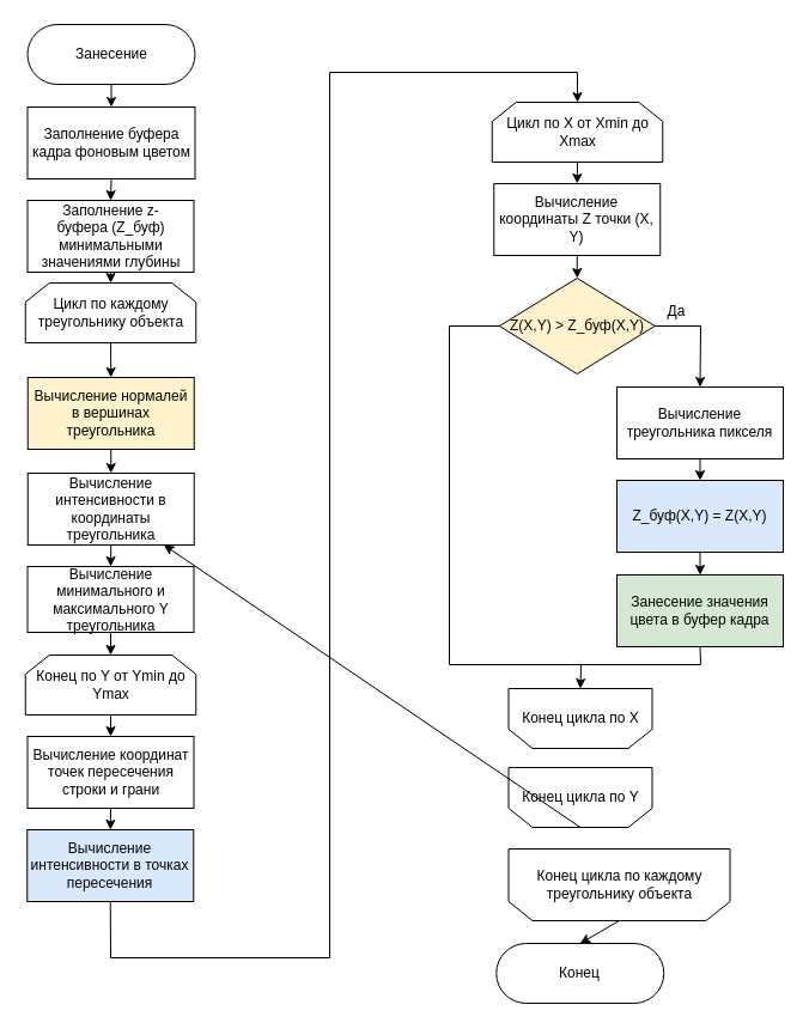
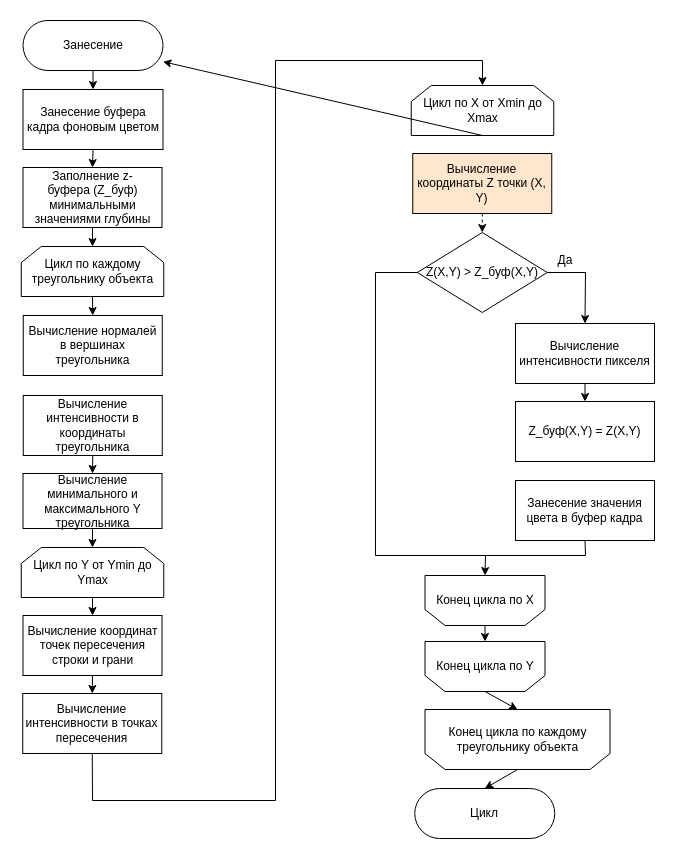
- <mxCell id="3" value="Заполнение буфера кадра фоновым цветом" style="rounded=0;whiteSpace=wrap;html=1;" parent="1" vertex="1"><mxGeometry x="22.5" y="89" width="140" height="60" as="geometry" /></mxCell>
+ <mxCell id="3" value="Занесение буфера кадра фоновым цветом" style="rounded=0;whiteSpace=wrap;html=1;" parent="1" vertex="1"><mxGeometry x="22.5" y="89" width="140" height="60" as="geometry" /></mxCell>
- <mxCell id="23" value="" style="endArrow=classic;html=1;rounded=0;exitX=0.5;exitY=1;exitDx=0;exitDy=0;entryX=0.5;entryY=0;entryDx=0;entryDy=0;" parent="1" source="21" target="22" edge="1"><mxGeometry width="50" height="50" relative="1" as="geometry"><mxPoint x="495" y="235" as="sourcePoint" /><mxPoint x="545" y="185" as="targetPoint" /></mxGeometry></mxCell>
+ <mxCell id="23" value="" style="endArrow=classic;html=1;rounded=0;exitX=0.5;exitY=1;exitDx=0;exitDy=0;" parent="1" source="21" target="2" edge="1"><mxGeometry width="50" height="50" relative="1" as="geometry"><mxPoint x="495" y="235" as="sourcePoint" /><mxPoint x="545" y="185" as="targetPoint" /></mxGeometry></mxCell>
- <mxCell id="22" value="Вычисление координаты Z точки (X, Y)" style="rounded=0;whiteSpace=wrap;html=1;" parent="1" vertex="1"><mxGeometry x="412.25" y="153" width="139" height="60" as="geometry" /></mxCell>
+ <mxCell id="22" value="Вычисление координаты Z точки (X, Y)" style="rounded=0;whiteSpace=wrap;html=1;fillColor=#ffe6cc;" parent="1" vertex="1"><mxGeometry x="412.25" y="153" width="139" height="60" as="geometry" /></mxCell>
- <mxCell id="26" value="" style="endArrow=classic;html=1;rounded=0;entryX=0.5;entryY=0;entryDx=0;entryDy=0;exitX=0.5;exitY=1;exitDx=0;exitDy=0;" parent="1" source="22" target="24" edge="1"><mxGeometry width="50" height="50" relative="1" as="geometry"><mxPoint x="625" y="195" as="sourcePoint" /><mxPoint x="481.75" y="229" as="targetPoint" /></mxGeometry></mxCell>
+ <mxCell id="26" value="" style="endArrow=classic;html=1;rounded=0;entryX=0.5;entryY=0;entryDx=0;entryDy=0;exitX=0.5;exitY=1;exitDx=0;exitDy=0;dashed=1;" parent="1" source="22" target="24" edge="1"><mxGeometry width="50" height="50" relative="1" as="geometry"><mxPoint x="625" y="195" as="sourcePoint" /><mxPoint x="481.75" y="229" as="targetPoint" /></mxGeometry></mxCell>
- <mxCell id="9" value="Цикл по каждому треугольнику объекта" style="shape=loopLimit;whiteSpace=wrap;html=1;" parent="1" vertex="1"><mxGeometry x="20.75" y="236" width="142.5" height="50" as="geometry" /></mxCell>
+ <mxCell id="9" value="Цикл по каждому треугольнику объекта" style="shape=loopLimit;whiteSpace=wrap;html=1;" parent="1" vertex="1"><mxGeometry x="20.75" y="246" width="142.5" height="50" as="geometry" /></mxCell>
- <mxCell id="24" value="Z(X,Y) &amp;gt; Z_буф(X,Y)" style="rhombus;whiteSpace=wrap;html=1;fillColor=#fff2cc;" parent="1" vertex="1"><mxGeometry x="416.75" y="232" width="130" height="80" as="geometry" /></mxCell>
+ <mxCell id="24" value="Z(X,Y) &amp;gt; Z_буф(X,Y)" style="rhombus;whiteSpace=wrap;html=1;" parent="1" vertex="1"><mxGeometry x="416.75" y="232" width="130" height="80" as="geometry" /></mxCell>
- <mxCell id="10" value="Вычисление нормалей в вершинах треугольника" style="rounded=0;whiteSpace=wrap;html=1;fillColor=#fff2cc;" parent="1" vertex="1"><mxGeometry x="22.75" y="315" width="139" height="60" as="geometry" /></mxCell>
+ <mxCell id="10" value="Вычисление нормалей в вершинах треугольника" style="rounded=0;whiteSpace=wrap;html=1;" parent="1" vertex="1"><mxGeometry x="22.75" y="315" width="139" height="60" as="geometry" /></mxCell>
- <mxCell id="28" value="Вычисление треугольника пикселя" style="rounded=0;whiteSpace=wrap;html=1;" parent="1" vertex="1"><mxGeometry x="515" y="323" width="139" height="60" as="geometry" /></mxCell>
+ <mxCell id="28" value="Вычисление интенсивности пикселя" style="rounded=0;whiteSpace=wrap;html=1;" parent="1" vertex="1"><mxGeometry x="515" y="323" width="139" height="60" as="geometry" /></mxCell>
- <mxCell id="13" value="" style="endArrow=classic;html=1;rounded=0;exitX=0.5;exitY=1;exitDx=0;exitDy=0;entryX=0.5;entryY=0;entryDx=0;entryDy=0;" parent="1" source="10" target="11" edge="1"><mxGeometry width="50" height="50" relative="1" as="geometry"><mxPoint x="105" y="310" as="sourcePoint" /><mxPoint x="155" y="260" as="targetPoint" /></mxGeometry></mxCell>
- <mxCell id="27" value="Z_буф(X,Y) = Z(X,Y)" style="rounded=0;whiteSpace=wrap;html=1;fillColor=#dae8fc;" parent="1" vertex="1"><mxGeometry x="515" y="401" width="139" height="60" as="geometry" /></mxCell>
+ <mxCell id="27" value="Z_буф(X,Y) = Z(X,Y)" style="rounded=0;whiteSpace=wrap;html=1;" parent="1" vertex="1"><mxGeometry x="515" y="401" width="139" height="60" as="geometry" /></mxCell>
- <mxCell id="32" value="" style="endArrow=classic;html=1;rounded=0;exitX=0.5;exitY=1;exitDx=0;exitDy=0;entryX=0.5;entryY=0;entryDx=0;entryDy=0;" parent="1" source="27" target="29" edge="1"><mxGeometry width="50" height="50" relative="1" as="geometry"><mxPoint x="495" y="355" as="sourcePoint" /><mxPoint x="545" y="305" as="targetPoint" /></mxGeometry></mxCell>
- <mxCell id="29" value="Занесение значения цвета в буфер кадра" style="rounded=0;whiteSpace=wrap;html=1;fillColor=#d5e8d4;" parent="1" vertex="1"><mxGeometry x="515" y="480" width="139" height="60" as="geometry" /></mxCell>
+ <mxCell id="29" value="Занесение значения цвета в буфер кадра" style="rounded=0;whiteSpace=wrap;html=1;" parent="1" vertex="1"><mxGeometry x="515" y="480" width="139" height="60" as="geometry" /></mxCell>
- <mxCell id="15" value="Конец по Y от Ymin до Ymax" style="shape=loopLimit;whiteSpace=wrap;html=1;" parent="1" vertex="1"><mxGeometry x="20.75" y="547" width="142.5" height="50" as="geometry" /></mxCell>
+ <mxCell id="15" value="Цикл по Y от Ymin до Ymax" style="shape=loopLimit;whiteSpace=wrap;html=1;" parent="1" vertex="1"><mxGeometry x="20.75" y="547" width="142.5" height="50" as="geometry" /></mxCell>
- <mxCell id="43" value="" style="endArrow=classic;html=1;rounded=0;exitX=0.5;exitY=0;exitDx=0;exitDy=0;" parent="1" source="39" target="11" edge="1"><mxGeometry width="50" height="50" relative="1" as="geometry"><mxPoint x="495" y="565" as="sourcePoint" /><mxPoint x="545" y="515" as="targetPoint" /></mxGeometry></mxCell>
+ <mxCell id="43" value="" style="endArrow=classic;html=1;rounded=0;exitX=0.5;exitY=0;exitDx=0;exitDy=0;entryX=0.5;entryY=1;entryDx=0;entryDy=0;" parent="1" source="39" target="41" edge="1"><mxGeometry width="50" height="50" relative="1" as="geometry"><mxPoint x="495" y="565" as="sourcePoint" /><mxPoint x="545" y="515" as="targetPoint" /></mxGeometry></mxCell>
+ <mxCell id="42" value="" style="endArrow=classic;html=1;rounded=0;exitX=0.5;exitY=0;exitDx=0;exitDy=0;entryX=0.5;entryY=1;entryDx=0;entryDy=0;" parent="1" source="38" target="39" edge="1"><mxGeometry width="50" height="50" relative="1" as="geometry"><mxPoint x="495" y="565" as="sourcePoint" /><mxPoint x="545" y="515" as="targetPoint" /></mxGeometry></mxCell>
- <mxCell id="19" value="Вычисление интенсивности в точках пересечения" style="rounded=0;whiteSpace=wrap;html=1;fillColor=#dae8fc;" parent="1" vertex="1"><mxGeometry x="22.25" y="693" width="139" height="60" as="geometry" /></mxCell>
+ <mxCell id="19" value="Вычисление интенсивности в точках пересечения" style="rounded=0;whiteSpace=wrap;html=1;" parent="1" vertex="1"><mxGeometry x="22.25" y="693" width="139" height="60" as="geometry" /></mxCell>
- <mxCell id="44" value="Конец" style="rounded=1;whiteSpace=wrap;html=1;arcSize=50;" parent="1" vertex="1"><mxGeometry x="414.25" y="788" width="140" height="50" as="geometry" /></mxCell>
+ <mxCell id="44" value="Цикл" style="rounded=1;whiteSpace=wrap;html=1;arcSize=50;" parent="1" vertex="1"><mxGeometry x="414.25" y="788" width="140" height="50" as="geometry" /></mxCell>
